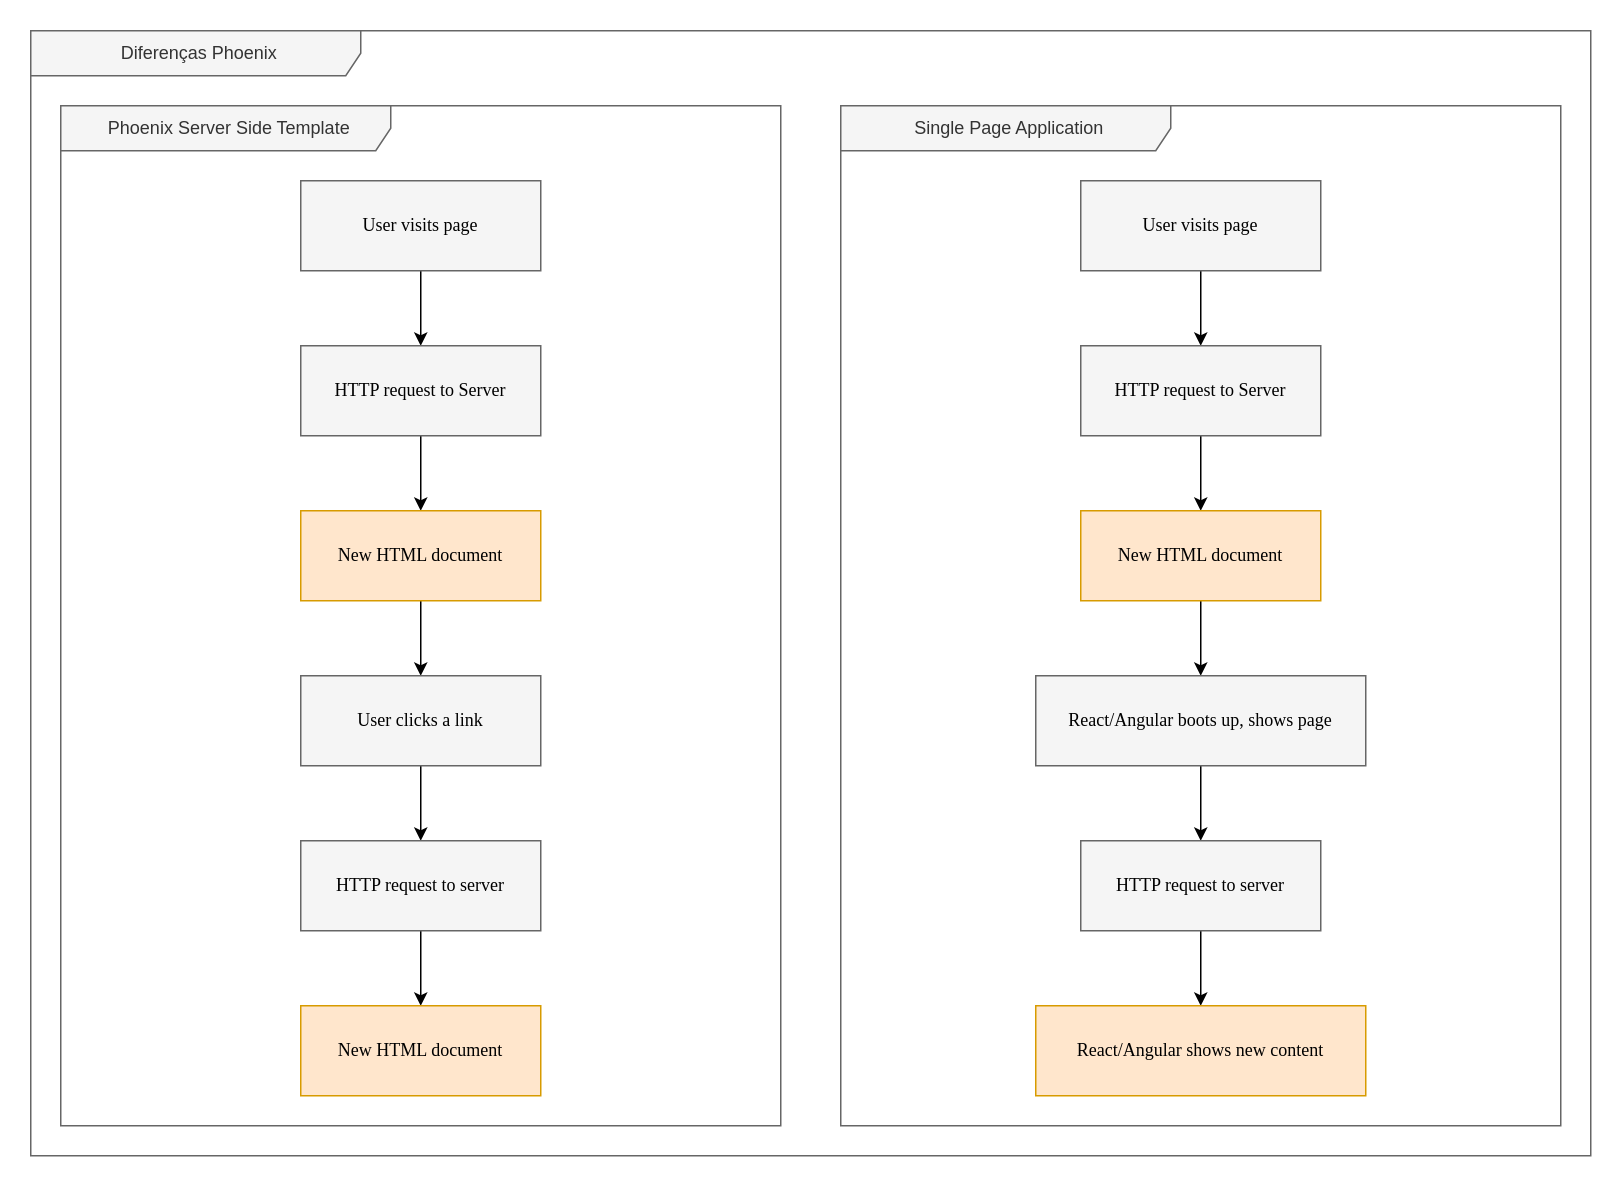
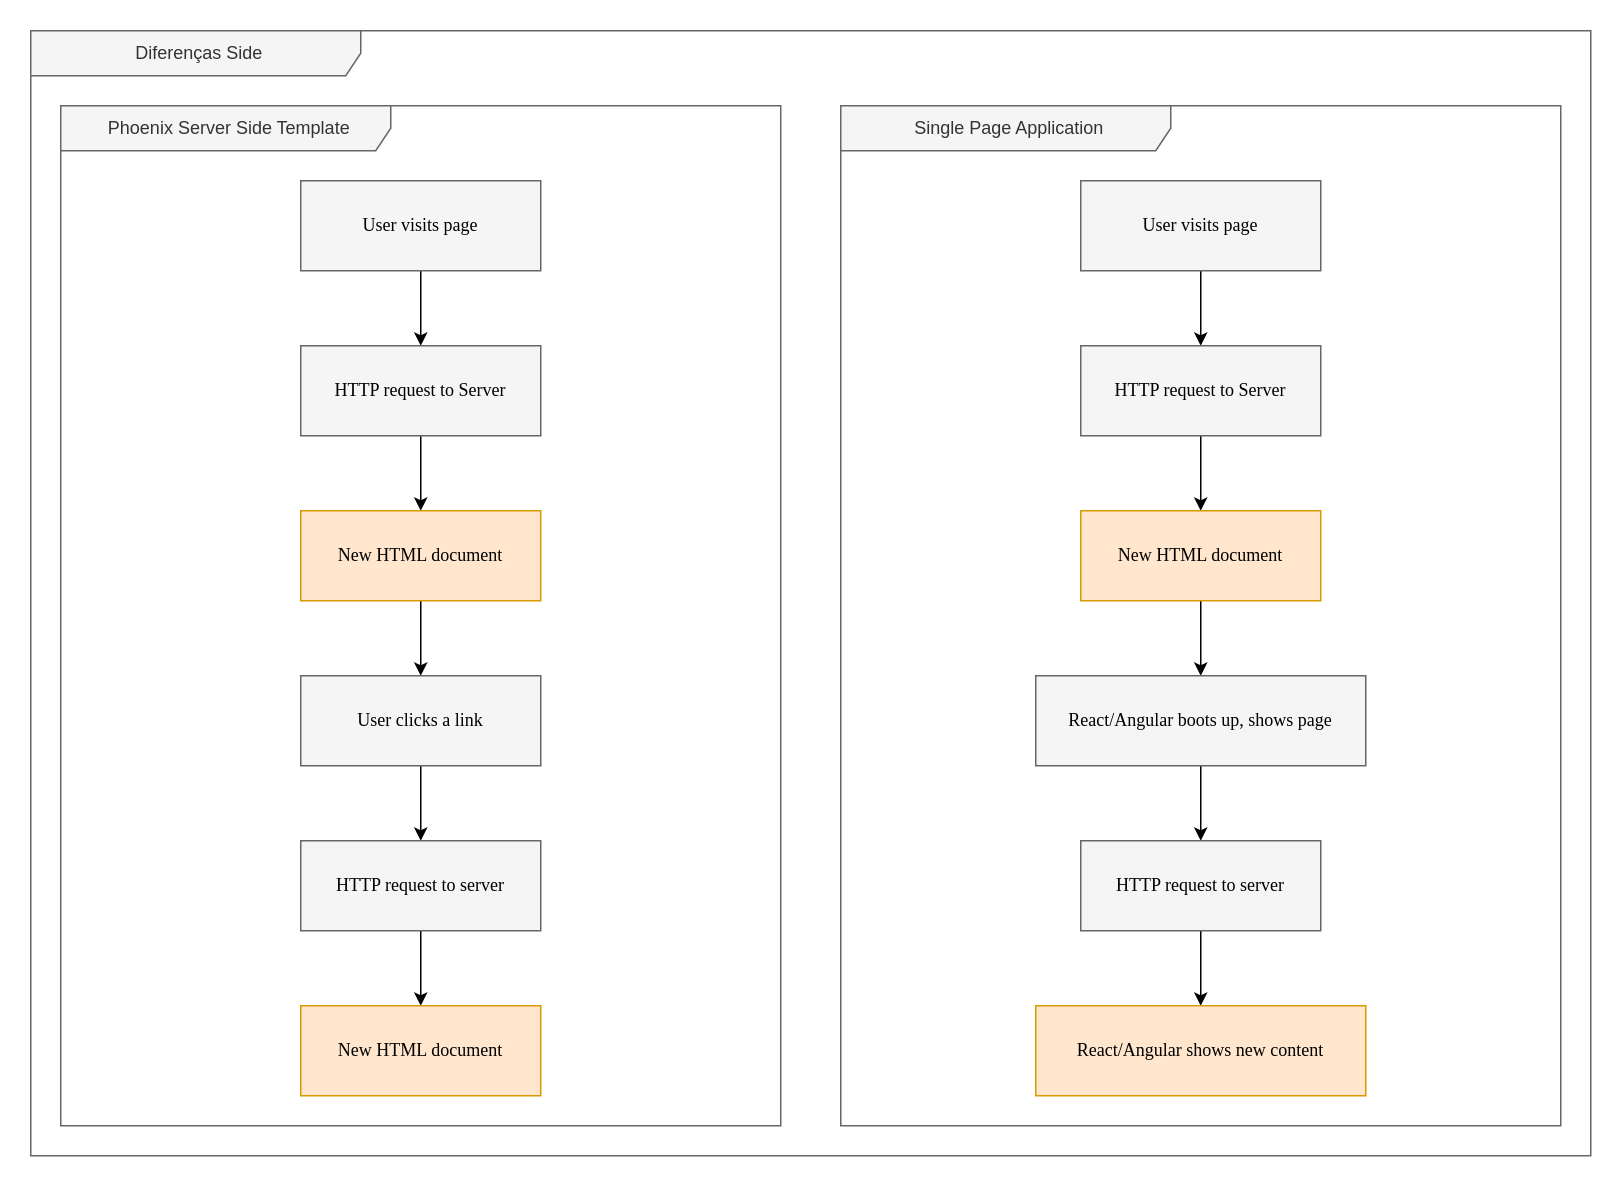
- <mxCell id="26" value="Diferenças Phoenix" style="shape=umlFrame;whiteSpace=wrap;html=1;width=220;height=30;boundedLbl=1;verticalAlign=middle;align=center;spacingLeft=5;rounded=0;sketch=0;fontColor=#333333;strokeColor=#666666;fillColor=#f5f5f5;" vertex="1" parent="1"><mxGeometry x="20" y="20" width="1040" height="750" as="geometry" /></mxCell>
+ <mxCell id="26" value="Diferenças Side" style="shape=umlFrame;whiteSpace=wrap;html=1;width=220;height=30;boundedLbl=1;verticalAlign=middle;align=center;spacingLeft=5;rounded=0;sketch=0;fontColor=#333333;strokeColor=#666666;fillColor=#f5f5f5;" vertex="1" parent="1"><mxGeometry x="20" y="20" width="1040" height="750" as="geometry" /></mxCell>
